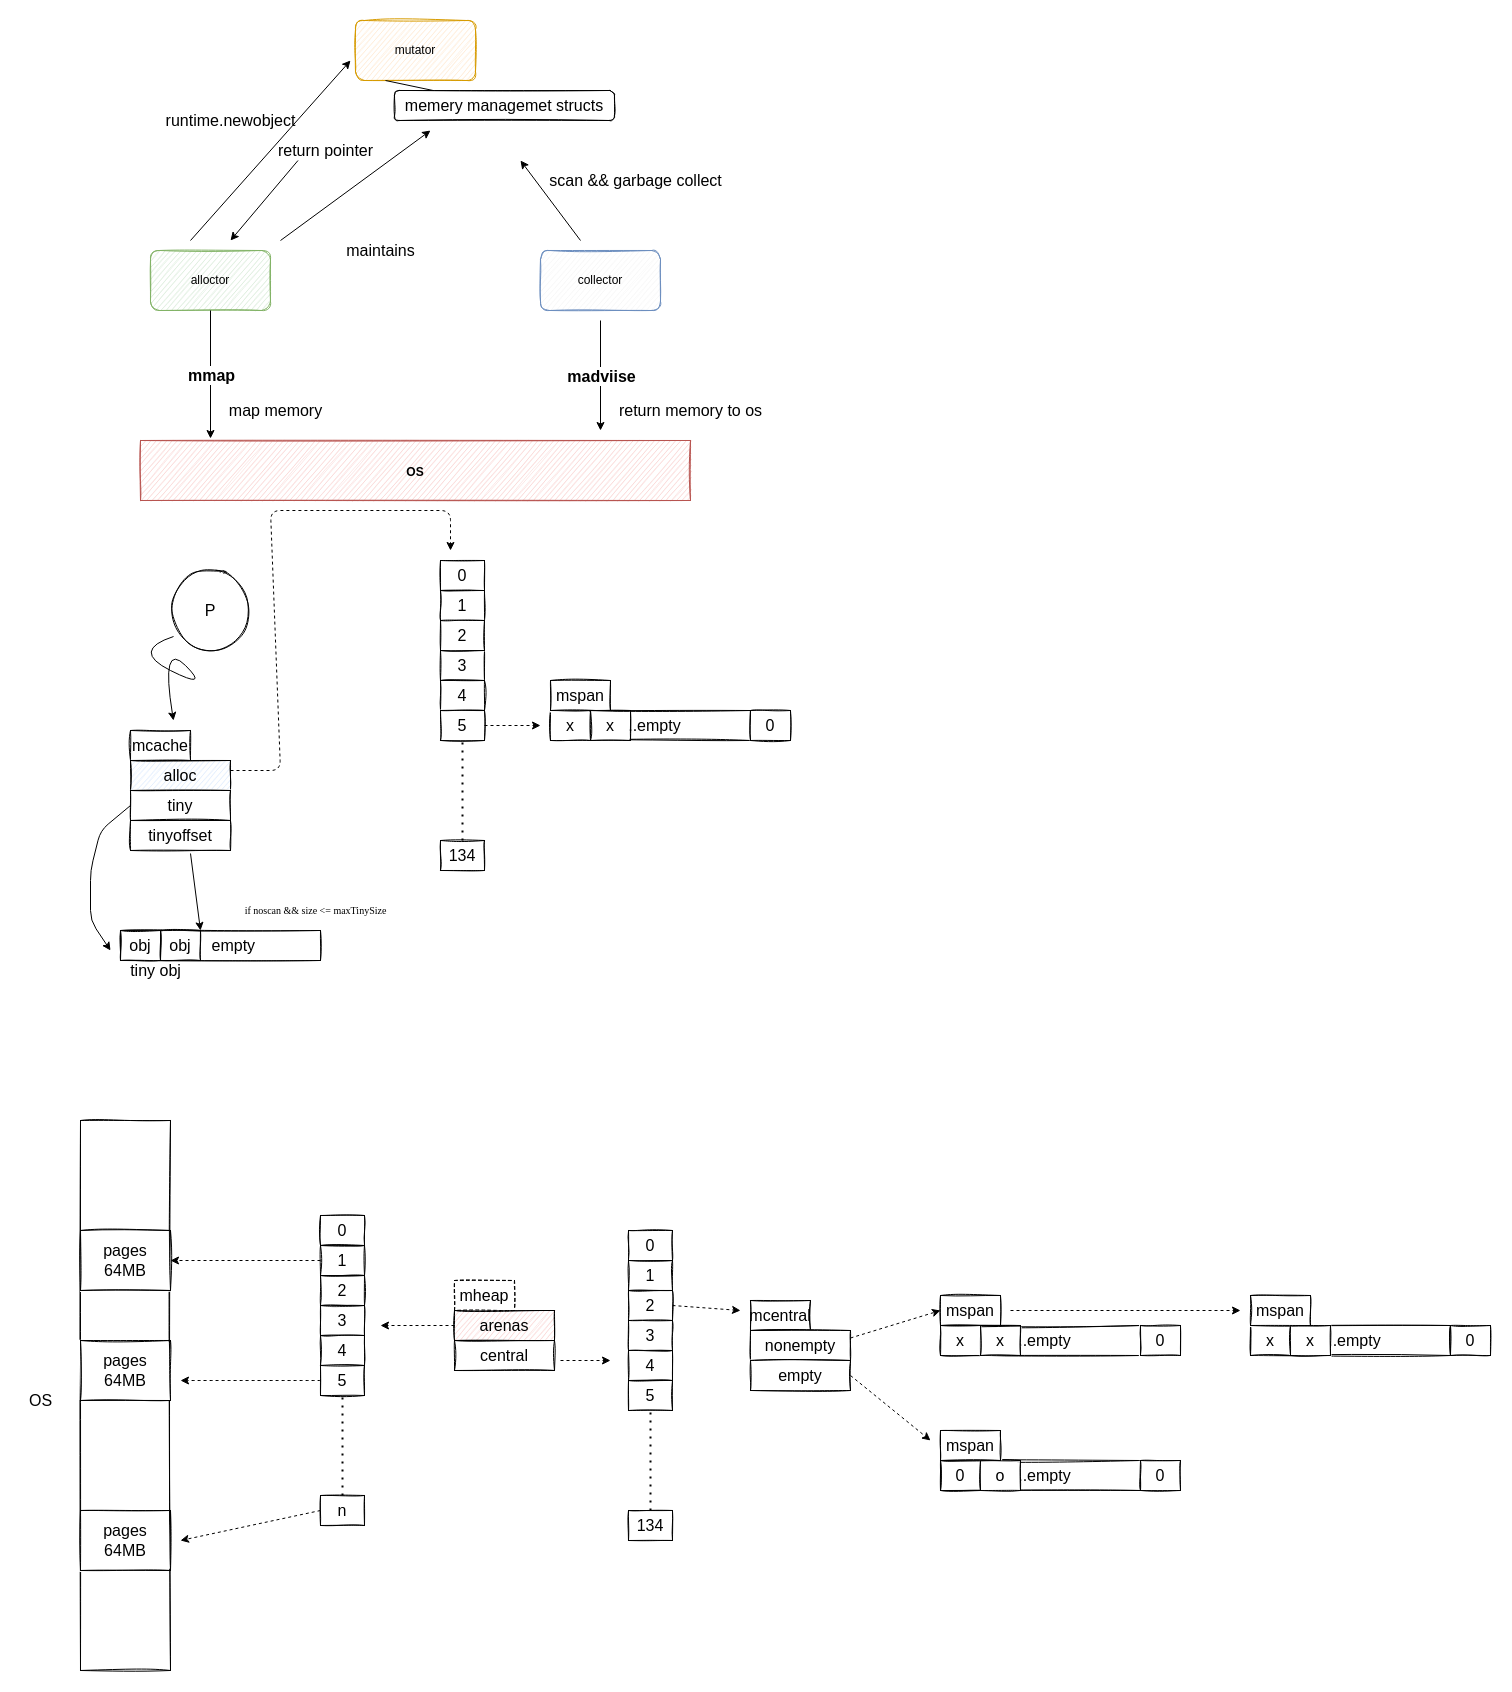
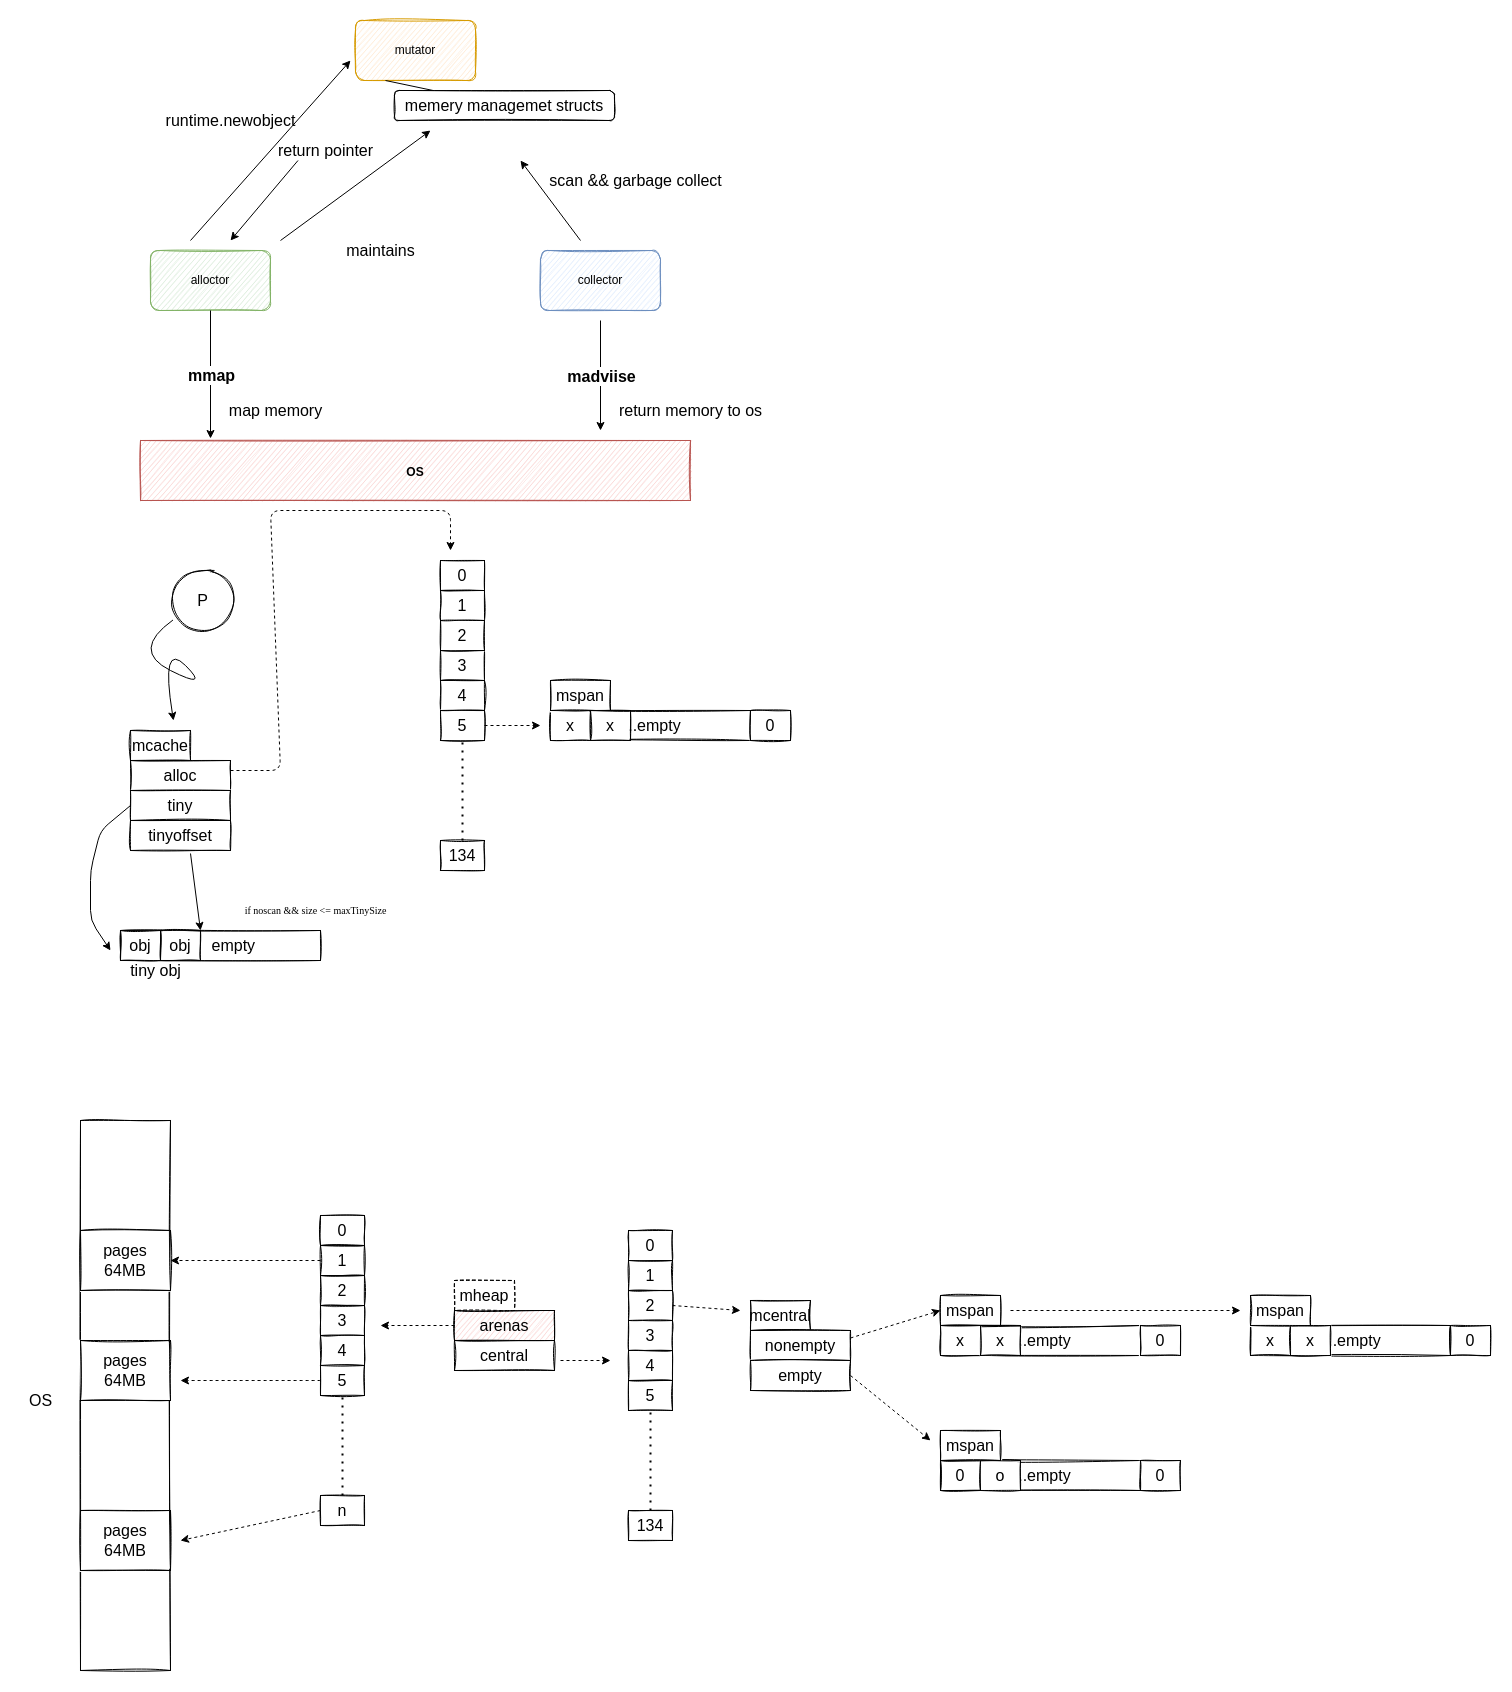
- <mxCell id="3" value="collector" style="rounded=1;whiteSpace=wrap;html=1;sketch=1;fillColor=#f5f5f5;strokeColor=#6c8ebf;" vertex="1" parent="1"><mxGeometry x="540" y="250" width="120" height="60" as="geometry" /></mxCell>
+ <mxCell id="3" value="collector" style="rounded=1;whiteSpace=wrap;html=1;sketch=1;fillColor=#dae8fc;strokeColor=#6c8ebf;" vertex="1" parent="1"><mxGeometry x="540" y="250" width="120" height="60" as="geometry" /></mxCell>
- <mxCell id="22" value="P" style="ellipse;whiteSpace=wrap;html=1;aspect=fixed;sketch=1;fontSize=16;" vertex="1" parent="1"><mxGeometry x="170" y="570" width="80" height="80" as="geometry" /></mxCell>
+ <mxCell id="22" value="P" style="ellipse;whiteSpace=wrap;html=1;aspect=fixed;sketch=1;fontSize=16;" vertex="1" parent="1"><mxGeometry x="170" y="570" width="65" height="60" as="geometry" /></mxCell>
- <mxCell id="25" value="alloc" style="rounded=0;whiteSpace=wrap;html=1;sketch=1;fontSize=16;fillColor=#dae8fc;" vertex="1" parent="1"><mxGeometry x="130" y="760" width="100" height="30" as="geometry" /></mxCell>
+ <mxCell id="25" value="alloc" style="rounded=0;whiteSpace=wrap;html=1;sketch=1;fontSize=16;" vertex="1" parent="1"><mxGeometry x="130" y="760" width="100" height="30" as="geometry" /></mxCell>
